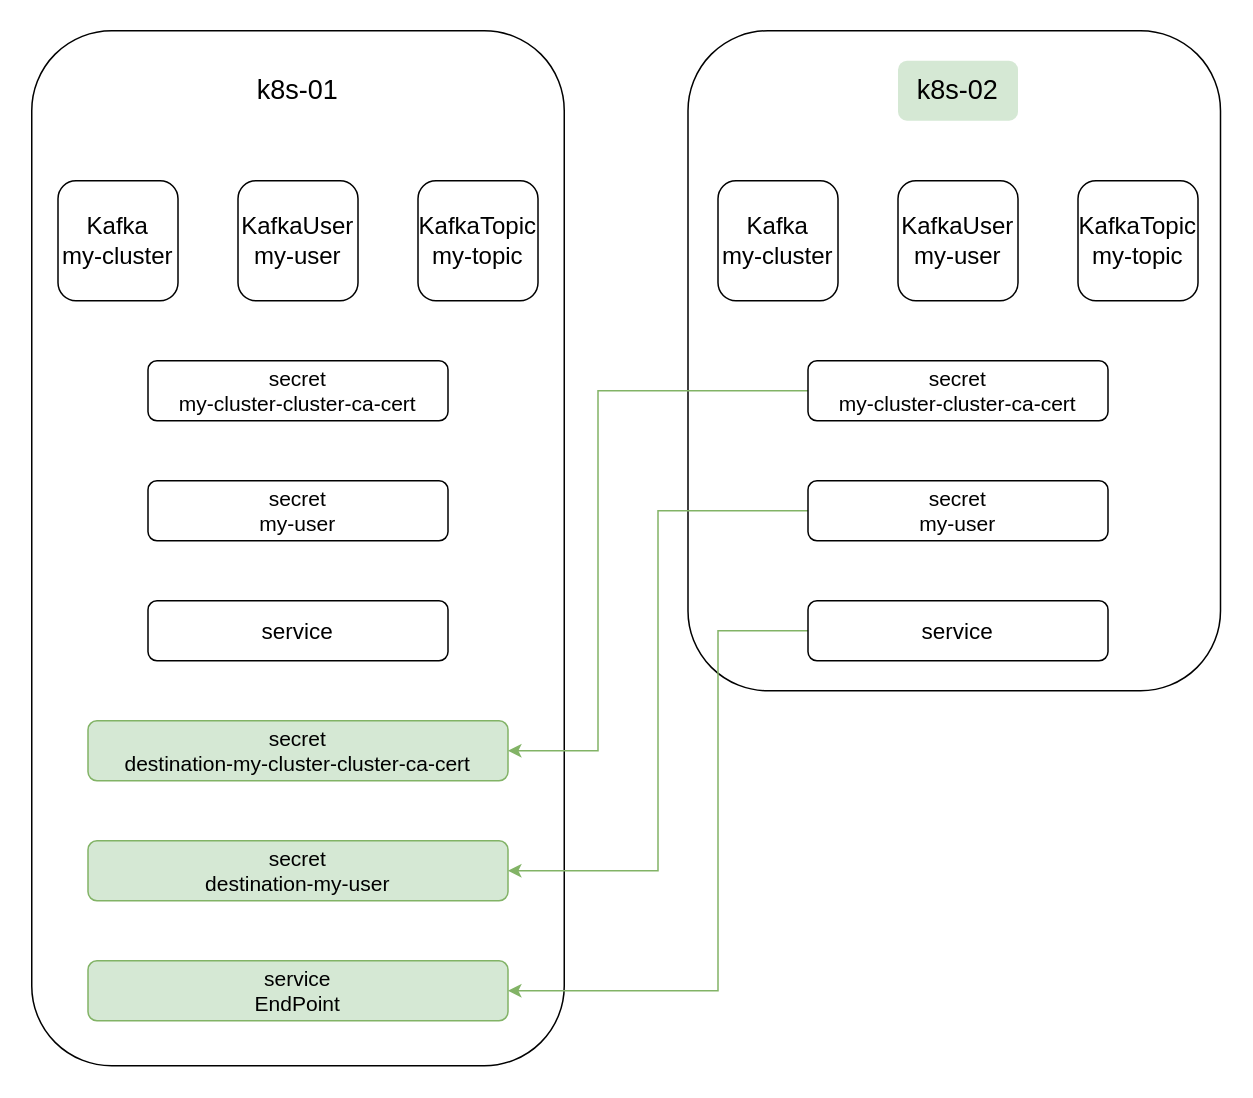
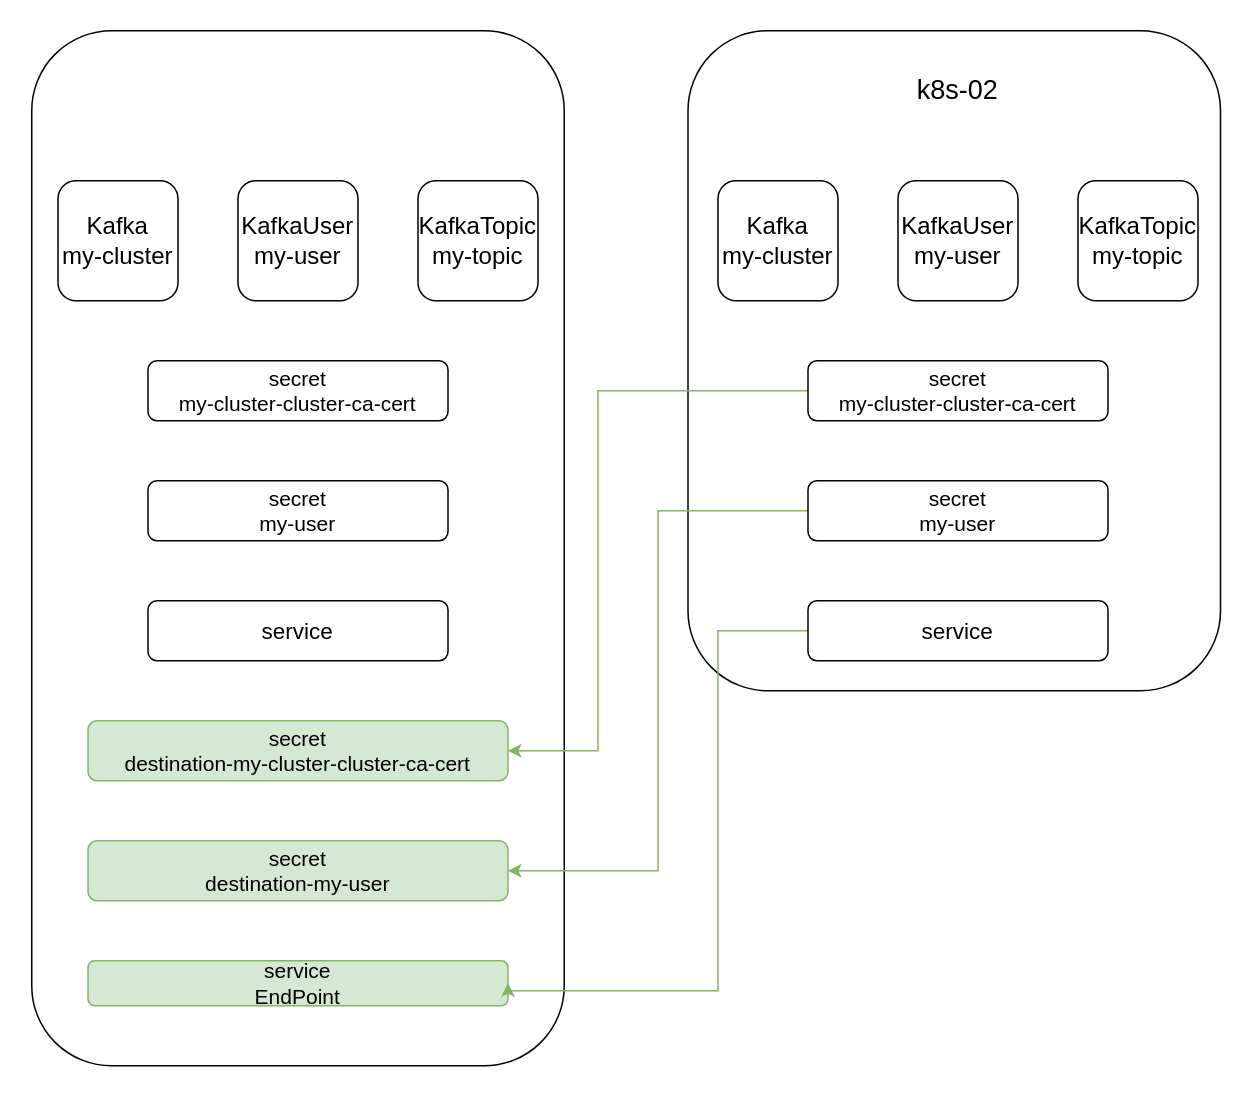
- <mxCell id="13" value="&lt;font style=&quot;font-size: 18px&quot;&gt;k8s-01&lt;/font&gt;" style="rounded=1;whiteSpace=wrap;html=1;strokeColor=none;" parent="1" vertex="1"><mxGeometry x="158" y="40" width="80" height="40" as="geometry" /></mxCell>
- <mxCell id="14" value="&lt;font style=&quot;font-size: 18px&quot;&gt;k8s-02&lt;/font&gt;" style="rounded=1;whiteSpace=wrap;html=1;strokeColor=none;fillColor=#d5e8d4;" parent="1" vertex="1"><mxGeometry x="598" y="40" width="80" height="40" as="geometry" /></mxCell>
+ <mxCell id="14" value="&lt;font style=&quot;font-size: 18px&quot;&gt;k8s-02&lt;/font&gt;" style="rounded=1;whiteSpace=wrap;html=1;strokeColor=none;" parent="1" vertex="1"><mxGeometry x="598" y="40" width="80" height="40" as="geometry" /></mxCell>
- <mxCell id="9" value="&lt;font style=&quot;font-size: 14px&quot;&gt;service&lt;br&gt;EndPoint&lt;/font&gt;" style="rounded=1;whiteSpace=wrap;html=1;fillColor=#d5e8d4;strokeColor=#82b366;" parent="1" vertex="1"><mxGeometry x="58" y="640" width="280" height="40" as="geometry" /></mxCell>
+ <mxCell id="9" value="&lt;font style=&quot;font-size: 14px&quot;&gt;service&lt;br&gt;EndPoint&lt;/font&gt;" style="rounded=1;whiteSpace=wrap;html=1;fillColor=#d5e8d4;strokeColor=#82b366;" parent="1" vertex="1"><mxGeometry x="58" y="640" width="280" height="30" as="geometry" /></mxCell>
